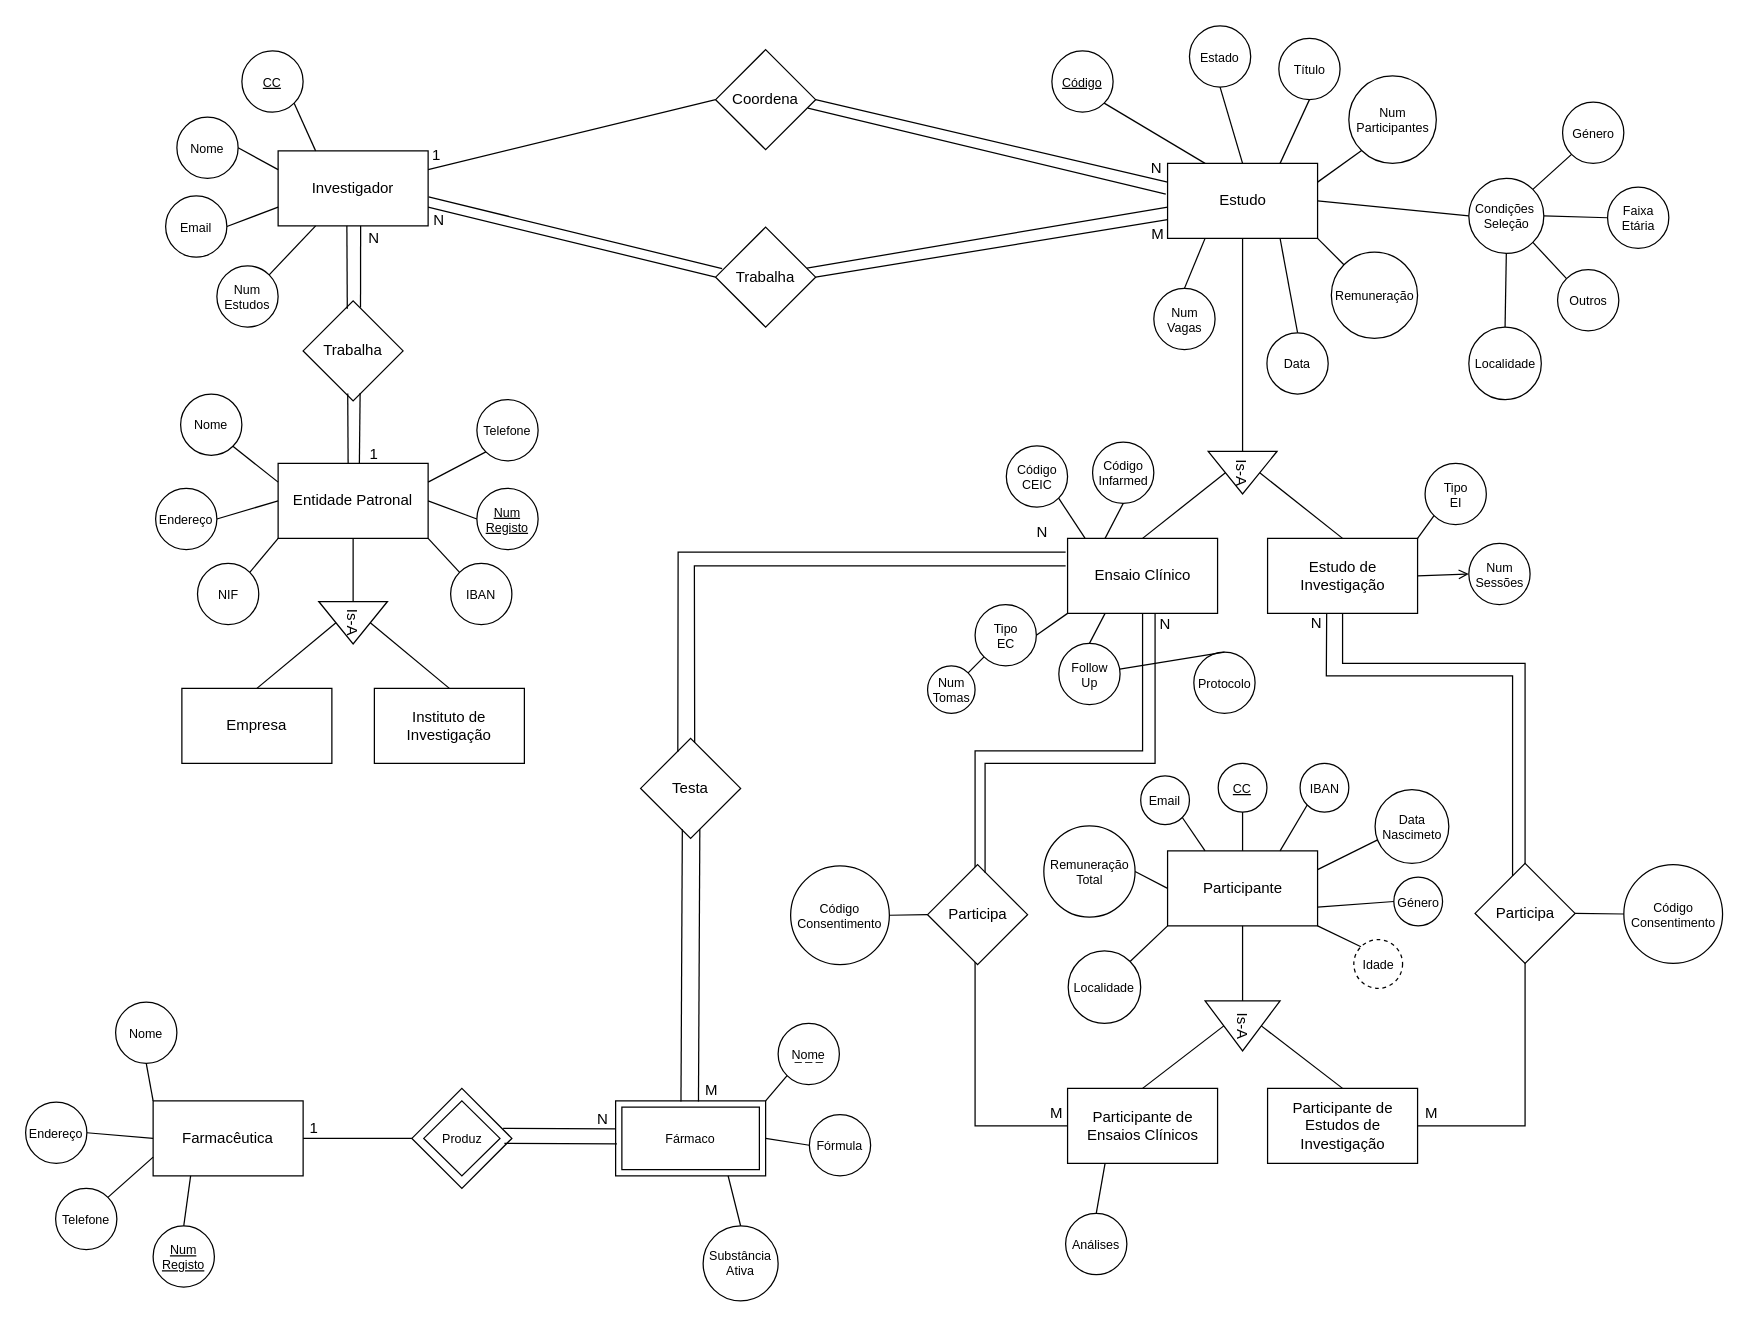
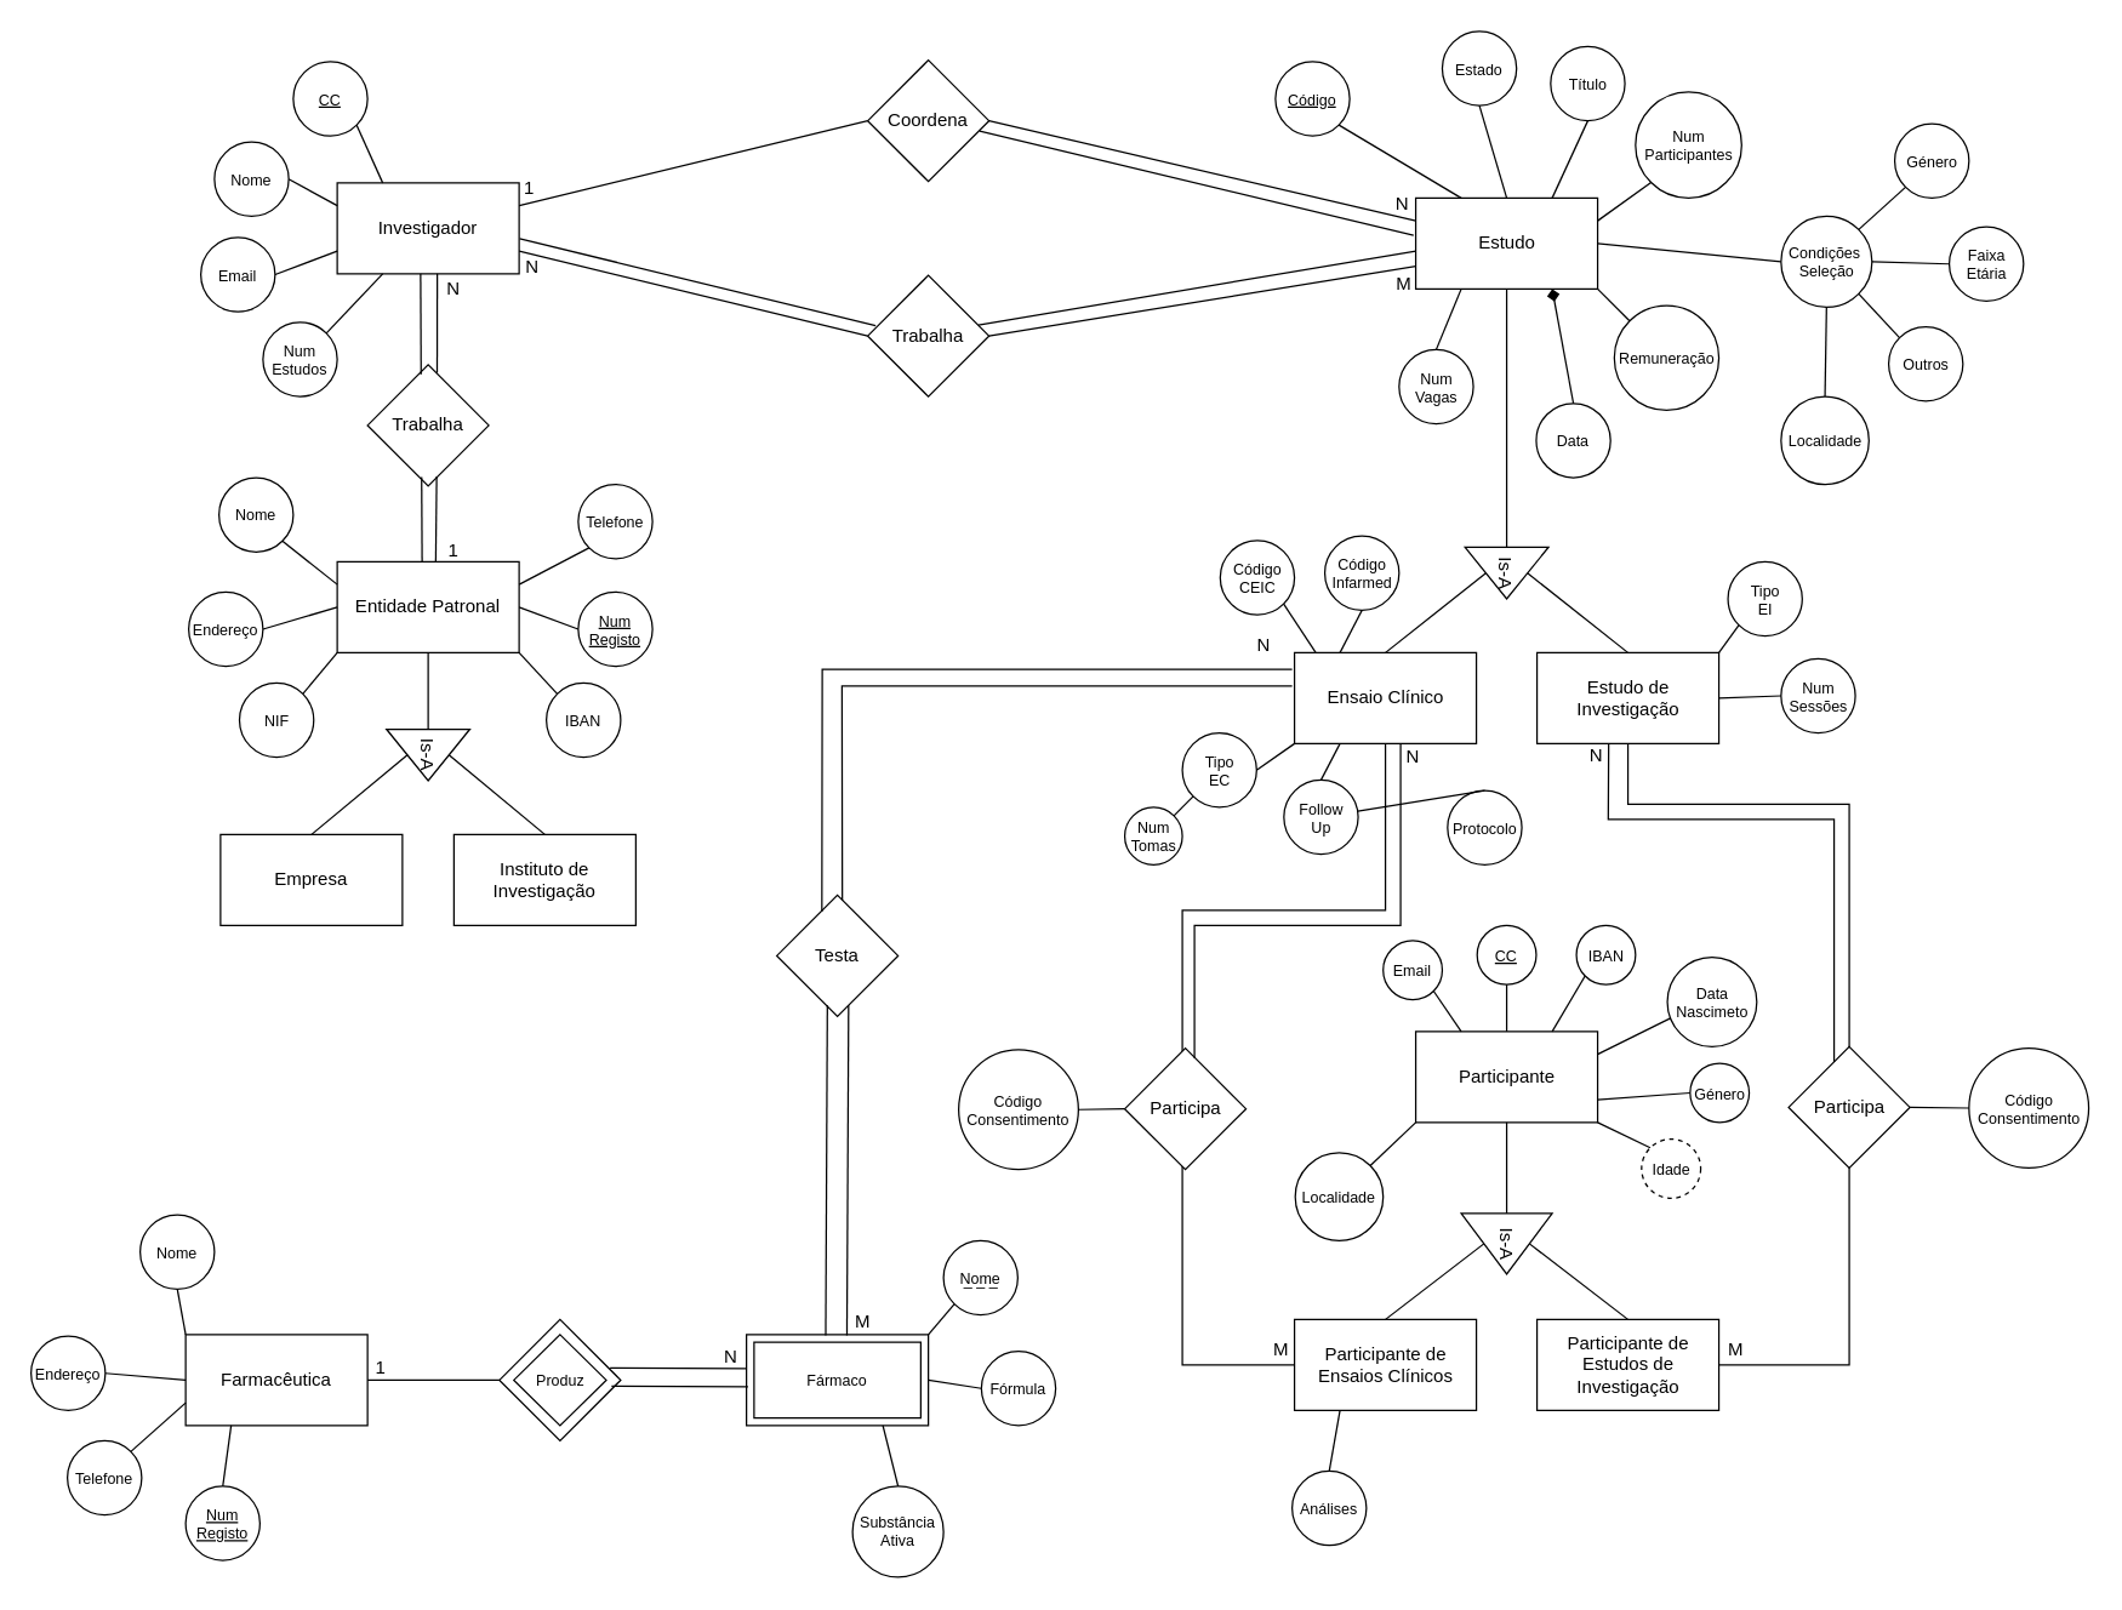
- <mxCell id="126" value="" style="endArrow=none;html=1;rounded=0;fontFamily=Helvetica;fontSize=10;fontColor=default;entryX=0.75;entryY=1;entryDx=0;entryDy=0;exitX=0.5;exitY=0;exitDx=0;exitDy=0;" edge="1" parent="1" source="125" target="6"><mxGeometry width="50" height="50" relative="1" as="geometry"><mxPoint x="862" y="310" as="sourcePoint" /><mxPoint x="912" y="260" as="targetPoint" /></mxGeometry></mxCell>
+ <mxCell id="126" value="" style="endArrow=diamond;html=1;rounded=0;fontFamily=Helvetica;fontSize=10;fontColor=default;entryX=0.75;entryY=1;entryDx=0;entryDy=0;exitX=0.5;exitY=0;exitDx=0;exitDy=0;" edge="1" parent="1" source="125" target="6"><mxGeometry width="50" height="50" relative="1" as="geometry"><mxPoint x="862" y="310" as="sourcePoint" /><mxPoint x="912" y="260" as="targetPoint" /></mxGeometry></mxCell>
- <mxCell id="83" value="" style="endArrow=open;html=1;rounded=0;fontFamily=Helvetica;fontSize=10;fontColor=default;entryX=0;entryY=0.5;entryDx=0;entryDy=0;exitX=1;exitY=0.5;exitDx=0;exitDy=0;" edge="1" parent="1" source="8" target="73"><mxGeometry width="50" height="50" relative="1" as="geometry"><mxPoint x="1239.56" y="440" as="sourcePoint" /><mxPoint x="1289.56" y="390" as="targetPoint" /></mxGeometry></mxCell>
+ <mxCell id="83" value="" style="endArrow=none;html=1;rounded=0;fontFamily=Helvetica;fontSize=10;fontColor=default;entryX=0;entryY=0.5;entryDx=0;entryDy=0;exitX=1;exitY=0.5;exitDx=0;exitDy=0;" edge="1" parent="1" source="8" target="73"><mxGeometry width="50" height="50" relative="1" as="geometry"><mxPoint x="1239.56" y="440" as="sourcePoint" /><mxPoint x="1289.56" y="390" as="targetPoint" /></mxGeometry></mxCell>
- <mxCell id="109" value="Remuneração&lt;br&gt;Total" style="ellipse;whiteSpace=wrap;html=1;aspect=fixed;fontFamily=Helvetica;fontSize=10;fontColor=default;strokeColor=default;fillColor=default;" vertex="1" parent="1"><mxGeometry x="834.56" y="660" width="73" height="73" as="geometry" /></mxCell>
- <mxCell id="110" value="" style="endArrow=none;html=1;rounded=0;fontFamily=Helvetica;fontSize=10;fontColor=default;entryX=1;entryY=0.5;entryDx=0;entryDy=0;exitX=0;exitY=0.5;exitDx=0;exitDy=0;" edge="1" parent="1" source="2" target="109"><mxGeometry width="50" height="50" relative="1" as="geometry"><mxPoint x="899.56" y="810" as="sourcePoint" /><mxPoint x="949.56" y="760" as="targetPoint" /></mxGeometry></mxCell>
